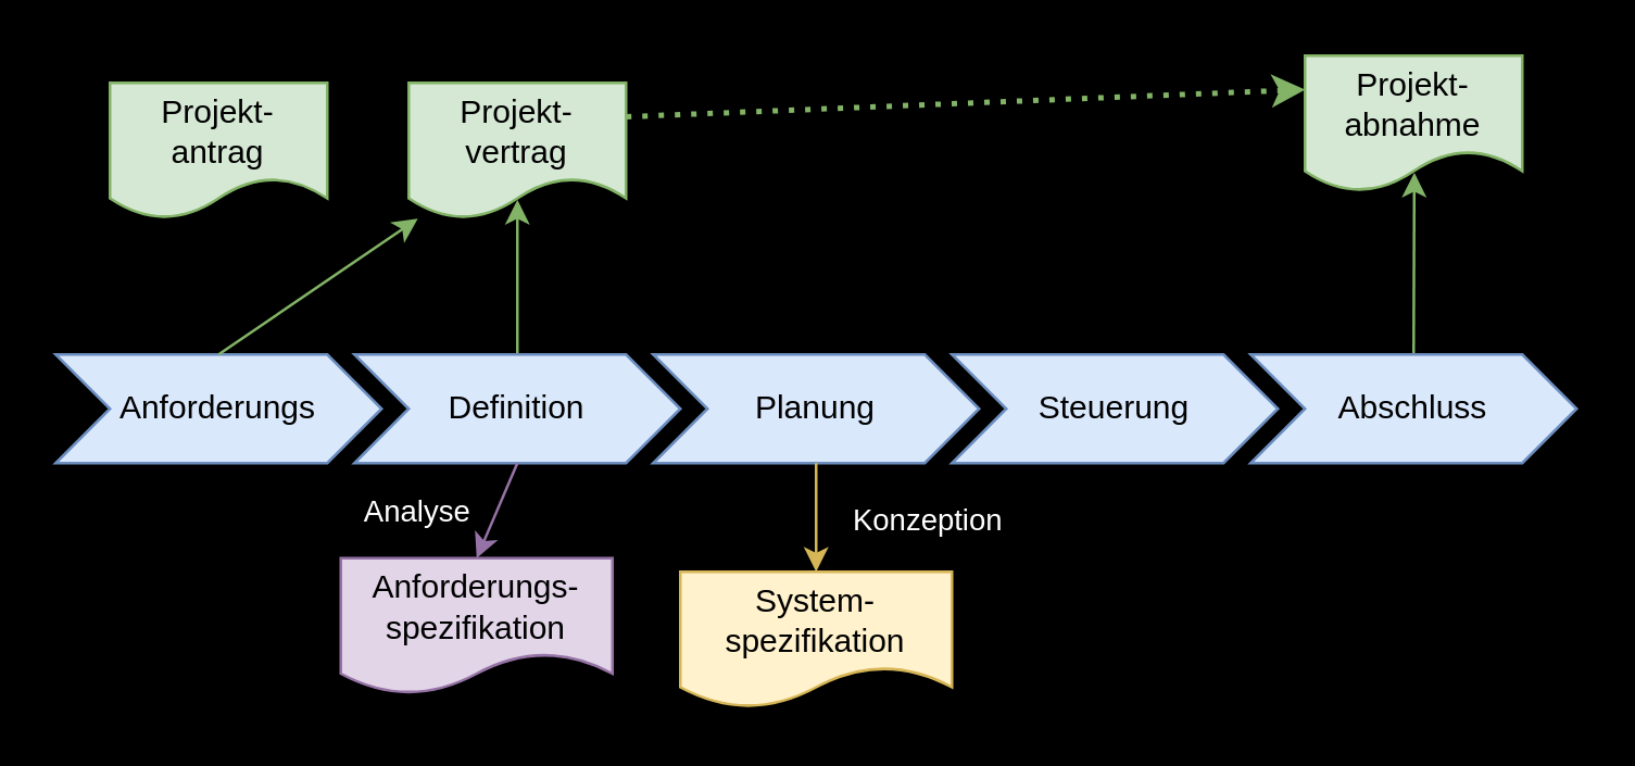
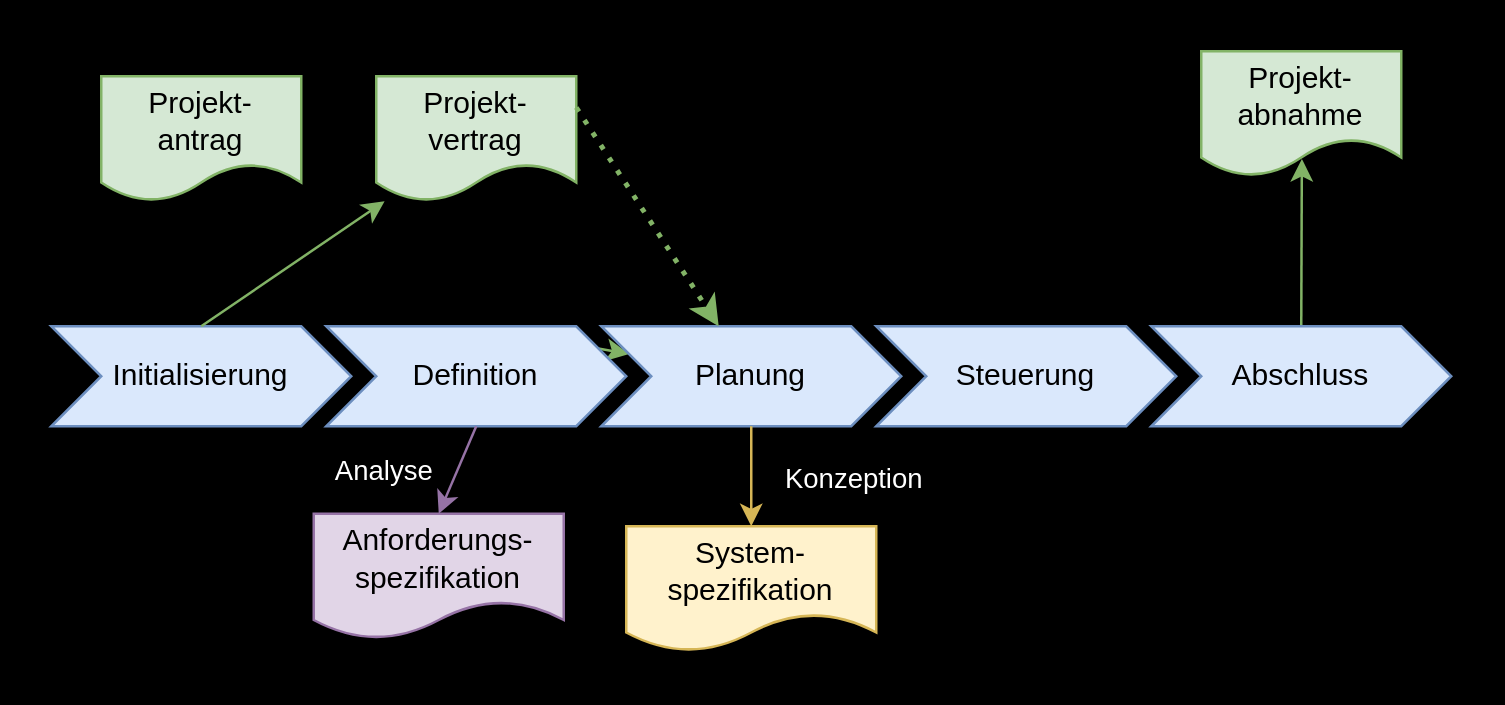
- <mxCell id="19" value="" style="endArrow=classic;html=1;fontColor=#FFFFFF;fillColor=#d5e8d4;strokeColor=#82b366;exitX=1;exitY=0.25;exitDx=0;exitDy=0;entryX=0;entryY=0.25;entryDx=0;entryDy=0;dashed=1;strokeWidth=2;dashPattern=1 2;" edge="1" parent="1" source="17" target="18"><mxGeometry width="50" height="50" relative="1" as="geometry"><mxPoint x="260" y="20" as="sourcePoint" /><mxPoint x="320" y="30" as="targetPoint" /></mxGeometry></mxCell>
+ <mxCell id="19" value="" style="endArrow=classic;html=1;fontColor=#FFFFFF;fillColor=#d5e8d4;strokeColor=#82b366;exitX=1;exitY=0.25;exitDx=0;exitDy=0;dashed=1;strokeWidth=2;dashPattern=1 2;" edge="1" parent="1" source="17" target="6"><mxGeometry width="50" height="50" relative="1" as="geometry"><mxPoint x="260" y="20" as="sourcePoint" /><mxPoint x="320" y="30" as="targetPoint" /></mxGeometry></mxCell>
- <mxCell id="2" value="" style="endArrow=classic;html=1;fillColor=#d5e8d4;strokeColor=#82b366;exitX=0.5;exitY=0;exitDx=0;exitDy=0;entryX=0.5;entryY=0.861;entryDx=0;entryDy=0;entryPerimeter=0;" edge="1" parent="1" source="5" target="17"><mxGeometry width="50" height="50" relative="1" as="geometry"><mxPoint x="270" y="60" as="sourcePoint" /><mxPoint x="220" y="90" as="targetPoint" /></mxGeometry></mxCell>
+ <mxCell id="2" value="" style="endArrow=classic;html=1;fillColor=#d5e8d4;strokeColor=#82b366;exitX=0.5;exitY=0;exitDx=0;exitDy=0;" edge="1" parent="1" source="5" target="6"><mxGeometry width="50" height="50" relative="1" as="geometry"><mxPoint x="270" y="60" as="sourcePoint" /><mxPoint x="220" y="90" as="targetPoint" /></mxGeometry></mxCell>
- <mxCell id="4" value="Anforderungs" style="shape=step;perimeter=stepPerimeter;whiteSpace=wrap;html=1;fixedSize=1;fillColor=#dae8fc;strokeColor=#6c8ebf;" vertex="1" parent="1"><mxGeometry x="20" y="130" width="120" height="40" as="geometry" /></mxCell>
+ <mxCell id="4" value="Initialisierung" style="shape=step;perimeter=stepPerimeter;whiteSpace=wrap;html=1;fixedSize=1;fillColor=#dae8fc;strokeColor=#6c8ebf;" vertex="1" parent="1"><mxGeometry x="20" y="130" width="120" height="40" as="geometry" /></mxCell>
